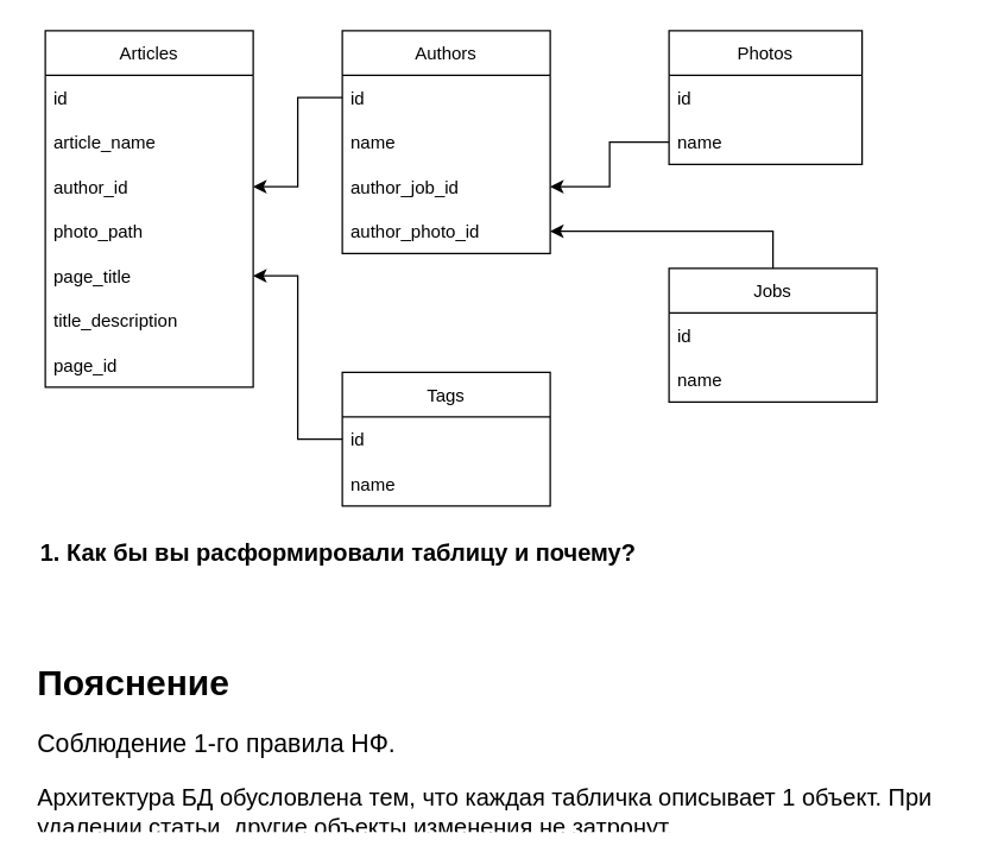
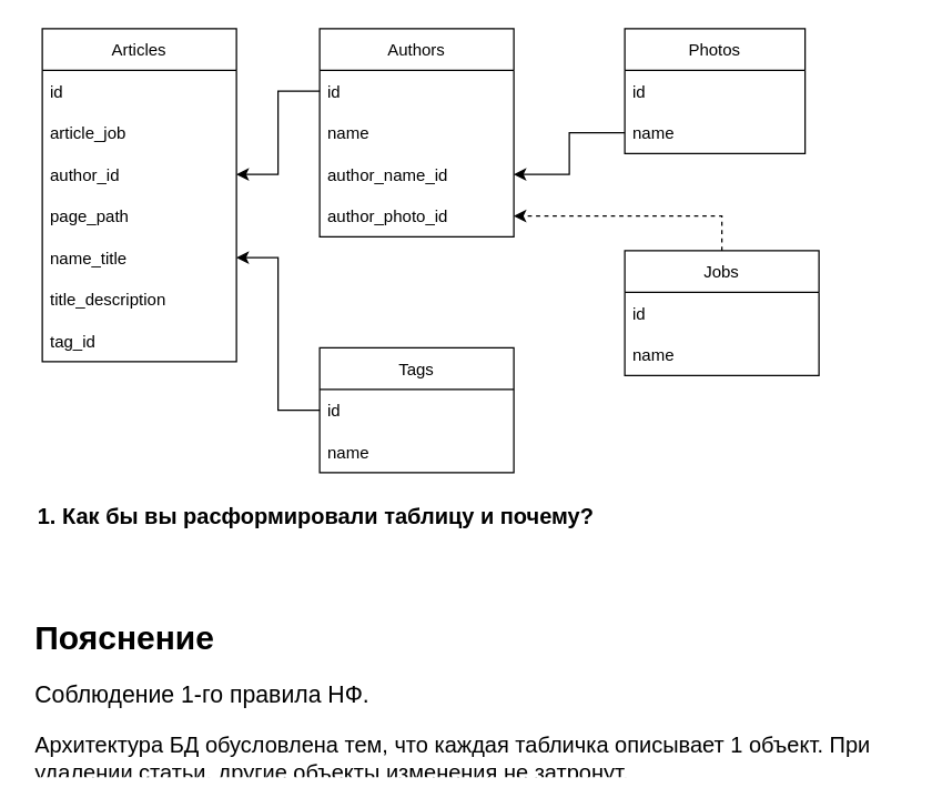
- <mxCell id="4" value="article_name" style="text;strokeColor=none;fillColor=none;align=left;verticalAlign=middle;spacingLeft=4;spacingRight=4;overflow=hidden;points=[[0,0.5],[1,0.5]];portConstraint=eastwest;rotatable=0;" parent="2" vertex="1"><mxGeometry y="60" width="140" height="30" as="geometry" /></mxCell>
+ <mxCell id="4" value="article_job" style="text;strokeColor=none;fillColor=none;align=left;verticalAlign=middle;spacingLeft=4;spacingRight=4;overflow=hidden;points=[[0,0.5],[1,0.5]];portConstraint=eastwest;rotatable=0;" parent="2" vertex="1"><mxGeometry y="60" width="140" height="30" as="geometry" /></mxCell>
- <mxCell id="13" value="author_job_id" style="text;strokeColor=none;fillColor=none;align=left;verticalAlign=middle;spacingLeft=4;spacingRight=4;overflow=hidden;points=[[0,0.5],[1,0.5]];portConstraint=eastwest;rotatable=0;" parent="10" vertex="1"><mxGeometry y="90" width="140" height="30" as="geometry" /></mxCell>
+ <mxCell id="13" value="author_name_id" style="text;strokeColor=none;fillColor=none;align=left;verticalAlign=middle;spacingLeft=4;spacingRight=4;overflow=hidden;points=[[0,0.5],[1,0.5]];portConstraint=eastwest;rotatable=0;" parent="10" vertex="1"><mxGeometry y="90" width="140" height="30" as="geometry" /></mxCell>
- <mxCell id="15" style="edgeStyle=orthogonalEdgeStyle;rounded=0;orthogonalLoop=1;jettySize=auto;html=1;exitX=0.5;exitY=0;exitDx=0;exitDy=0;" parent="1" source="16" target="14" edge="1"><mxGeometry relative="1" as="geometry" /></mxCell>
+ <mxCell id="15" style="edgeStyle=orthogonalEdgeStyle;rounded=0;orthogonalLoop=1;jettySize=auto;html=1;exitX=0.5;exitY=0;exitDx=0;exitDy=0;dashed=1;" parent="1" source="16" target="14" edge="1"><mxGeometry relative="1" as="geometry" /></mxCell>
- <mxCell id="6" value="photo_path" style="text;strokeColor=none;fillColor=none;align=left;verticalAlign=middle;spacingLeft=4;spacingRight=4;overflow=hidden;points=[[0,0.5],[1,0.5]];portConstraint=eastwest;rotatable=0;" parent="2" vertex="1"><mxGeometry y="120" width="140" height="30" as="geometry" /></mxCell>
+ <mxCell id="6" value="page_path" style="text;strokeColor=none;fillColor=none;align=left;verticalAlign=middle;spacingLeft=4;spacingRight=4;overflow=hidden;points=[[0,0.5],[1,0.5]];portConstraint=eastwest;rotatable=0;" parent="2" vertex="1"><mxGeometry y="120" width="140" height="30" as="geometry" /></mxCell>
- <mxCell id="7" value="page_title" style="text;strokeColor=none;fillColor=none;align=left;verticalAlign=middle;spacingLeft=4;spacingRight=4;overflow=hidden;points=[[0,0.5],[1,0.5]];portConstraint=eastwest;rotatable=0;" parent="2" vertex="1"><mxGeometry y="150" width="140" height="30" as="geometry" /></mxCell>
+ <mxCell id="7" value="name_title" style="text;strokeColor=none;fillColor=none;align=left;verticalAlign=middle;spacingLeft=4;spacingRight=4;overflow=hidden;points=[[0,0.5],[1,0.5]];portConstraint=eastwest;rotatable=0;" parent="2" vertex="1"><mxGeometry y="150" width="140" height="30" as="geometry" /></mxCell>
- <mxCell id="9" value="page_id" style="text;strokeColor=none;fillColor=none;align=left;verticalAlign=middle;spacingLeft=4;spacingRight=4;overflow=hidden;points=[[0,0.5],[1,0.5]];portConstraint=eastwest;rotatable=0;" parent="2" vertex="1"><mxGeometry y="210" width="140" height="30" as="geometry" /></mxCell>
+ <mxCell id="9" value="tag_id" style="text;strokeColor=none;fillColor=none;align=left;verticalAlign=middle;spacingLeft=4;spacingRight=4;overflow=hidden;points=[[0,0.5],[1,0.5]];portConstraint=eastwest;rotatable=0;" parent="2" vertex="1"><mxGeometry y="210" width="140" height="30" as="geometry" /></mxCell>
